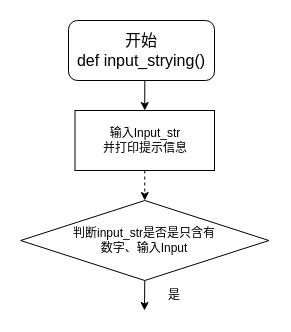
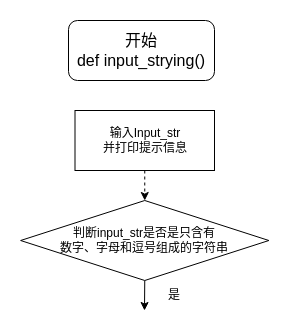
- <mxCell id="2" style="edgeStyle=orthogonalEdgeStyle;rounded=0;orthogonalLoop=1;jettySize=auto;html=1;exitX=0.5;exitY=1;exitDx=0;exitDy=0;entryX=0.5;entryY=0;entryDx=0;entryDy=0;" edge="1" parent="1" source="3" target="5"><mxGeometry relative="1" as="geometry" /></mxCell>
- <mxCell id="7" value="判断input_str是否是只含有&lt;br&gt;数字、输入Input" style="rhombus;whiteSpace=wrap;html=1;" vertex="1" parent="1"><mxGeometry x="20.13" y="200" width="248.25" height="80" as="geometry" /></mxCell>
+ <mxCell id="7" value="判断input_str是否是只含有&lt;br&gt;数字、字母和逗号组成的字符串" style="rhombus;whiteSpace=wrap;html=1;" vertex="1" parent="1"><mxGeometry x="20.13" y="200" width="248.25" height="80" as="geometry" /></mxCell>
